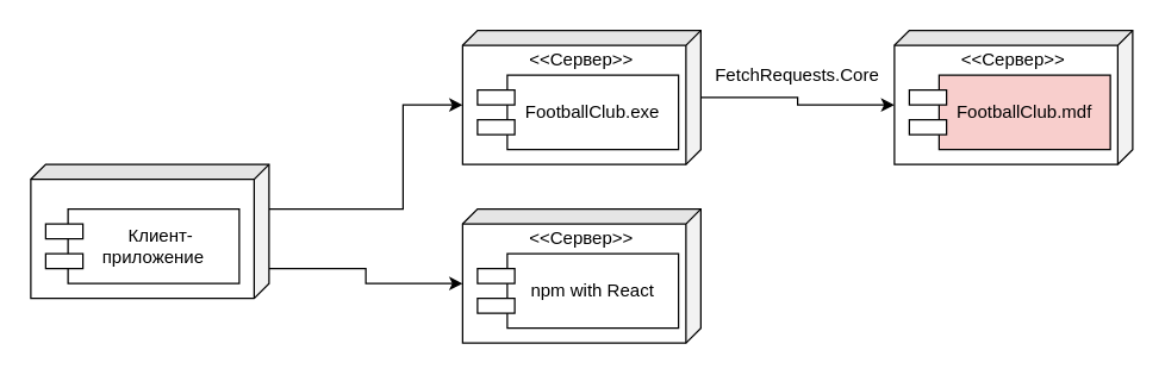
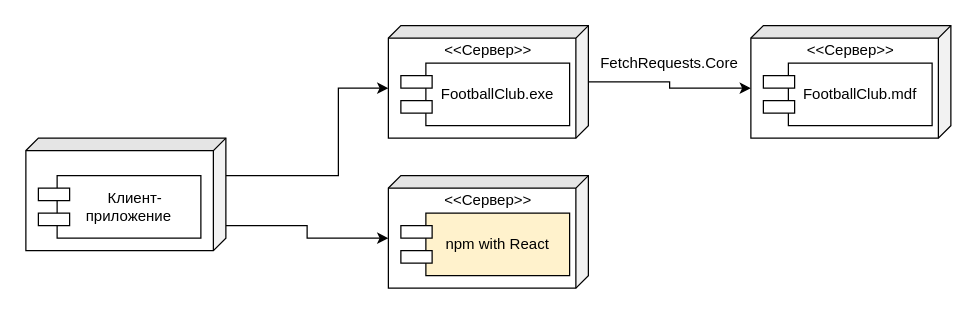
- <mxCell id="22" value="FootballClub.mdf" style="rounded=0;whiteSpace=wrap;html=1;fillColor=#f8cecc;" vertex="1" parent="1"><mxGeometry x="630" y="50" width="115" height="50" as="geometry" /></mxCell>
+ <mxCell id="22" value="FootballClub.mdf" style="rounded=0;whiteSpace=wrap;html=1;" vertex="1" parent="1"><mxGeometry x="630" y="50" width="115" height="50" as="geometry" /></mxCell>
- <mxCell id="19" value="npm with React" style="rounded=0;whiteSpace=wrap;html=1;" vertex="1" parent="1"><mxGeometry x="340" y="170" width="115" height="50" as="geometry" /></mxCell>
+ <mxCell id="19" value="npm with React" style="rounded=0;whiteSpace=wrap;html=1;fillColor=#fff2cc;" vertex="1" parent="1"><mxGeometry x="340" y="170" width="115" height="50" as="geometry" /></mxCell>
